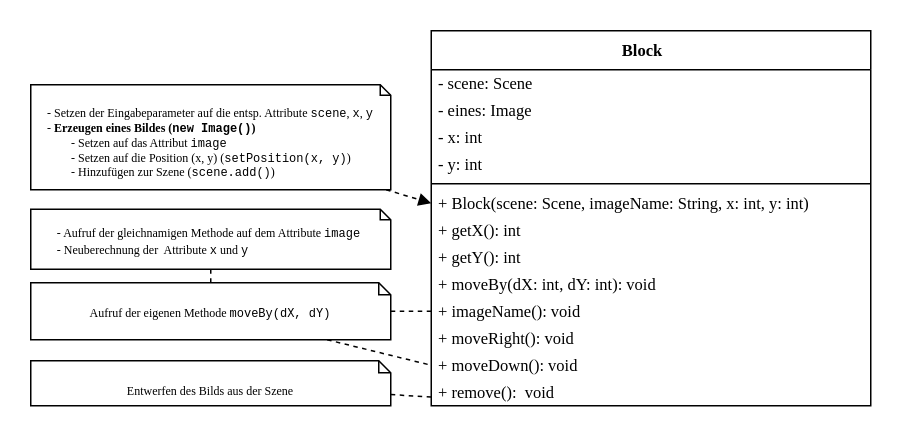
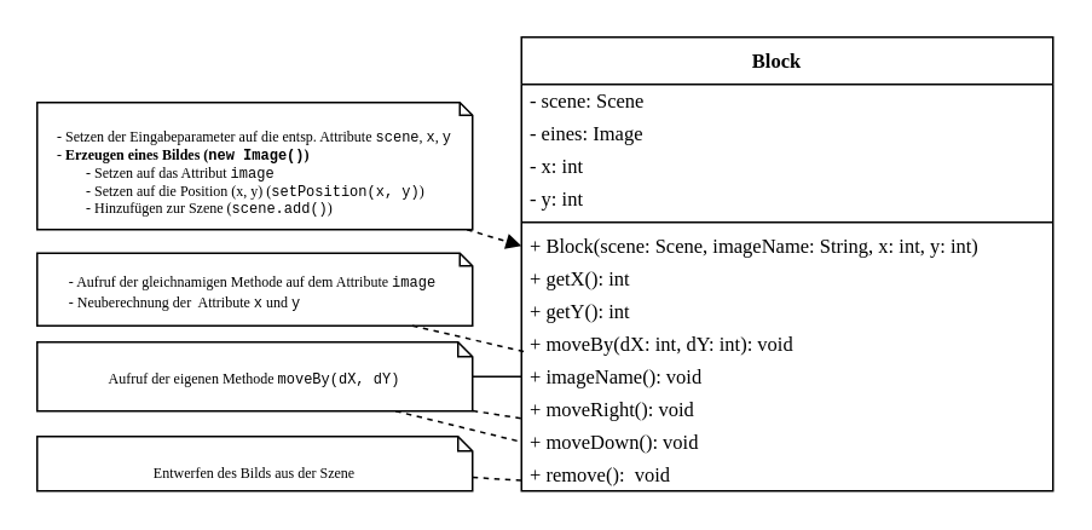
- <mxCell id="19" value="" style="endArrow=none;dashed=1;html=1;rounded=0;" edge="1" parent="1" source="18" target="20"><mxGeometry width="50" height="50" relative="1" as="geometry"><mxPoint x="250" y="138" as="sourcePoint" /><mxPoint x="297" y="140" as="targetPoint" /></mxGeometry></mxCell>
+ <mxCell id="19" value="" style="endArrow=none;dashed=1;html=1;rounded=0;entryX=0.005;entryY=0.733;entryDx=0;entryDy=0;entryPerimeter=0;" edge="1" parent="1" source="18" target="11"><mxGeometry width="50" height="50" relative="1" as="geometry"><mxPoint x="250" y="138" as="sourcePoint" /><mxPoint x="297" y="140" as="targetPoint" /></mxGeometry></mxCell>
- <mxCell id="21" value="" style="endArrow=none;dashed=1;html=1;rounded=0;entryX=0;entryY=0.5;entryDx=0;entryDy=0;" edge="1" parent="1" source="20" target="12"><mxGeometry width="50" height="50" relative="1" as="geometry"><mxPoint x="270" y="328" as="sourcePoint" /><mxPoint x="343" y="319" as="targetPoint" /></mxGeometry></mxCell>
+ <mxCell id="21" value="" style="endArrow=none;dashed=0;html=1;rounded=0;entryX=0;entryY=0.5;entryDx=0;entryDy=0;" edge="1" parent="1" source="20" target="12"><mxGeometry width="50" height="50" relative="1" as="geometry"><mxPoint x="270" y="328" as="sourcePoint" /><mxPoint x="343" y="319" as="targetPoint" /></mxGeometry></mxCell>
+ <mxCell id="22" value="" style="endArrow=none;dashed=1;html=1;rounded=0;entryX=-0.001;entryY=0.778;entryDx=0;entryDy=0;entryPerimeter=0;" edge="1" parent="1" source="20" target="13"><mxGeometry width="50" height="50" relative="1" as="geometry"><mxPoint x="208" y="299" as="sourcePoint" /><mxPoint x="297" y="217" as="targetPoint" /></mxGeometry></mxCell>
